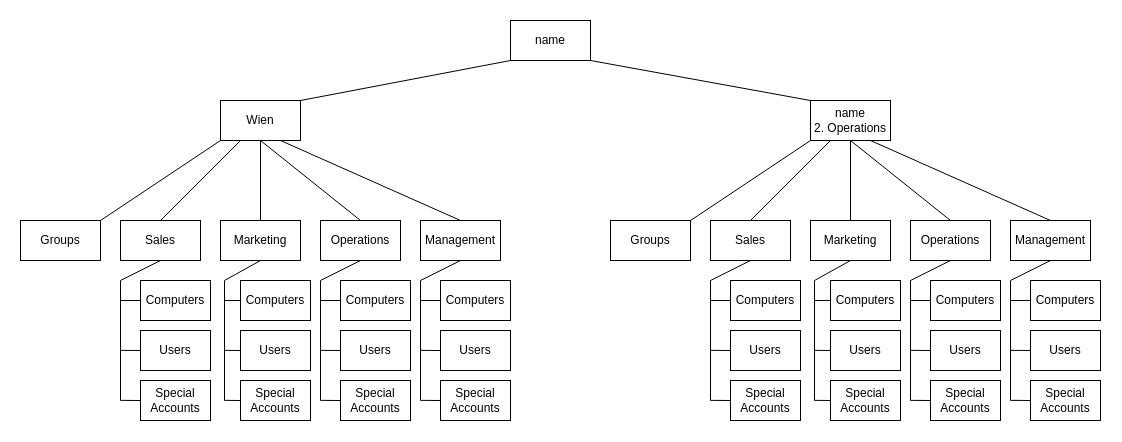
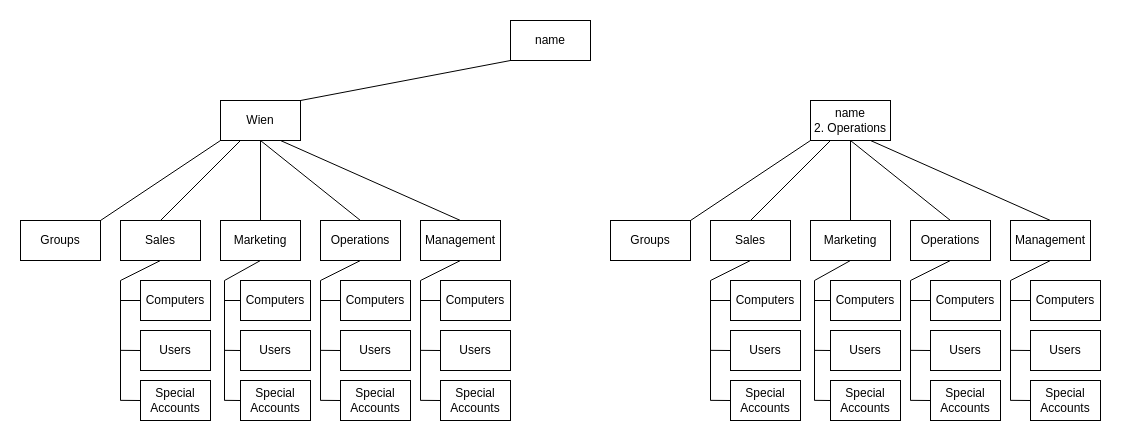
- <mxCell id="2" style="rounded=0;orthogonalLoop=1;jettySize=auto;html=1;exitX=0;exitY=0;exitDx=0;exitDy=0;entryX=1;entryY=1;entryDx=0;entryDy=0;endArrow=none;endFill=0;" edge="1" parent="1" source="3" target="88"><mxGeometry relative="1" as="geometry" /></mxCell>
